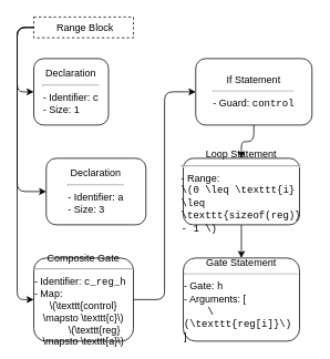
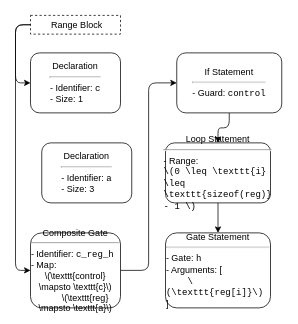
- <mxCell id="6" value="Declaration&lt;br&gt;&lt;hr&gt;&lt;div style=&quot;text-align: left;&quot;&gt;&lt;span style=&quot;background-color: initial;&quot;&gt;- Identifier:&amp;nbsp;&lt;/span&gt;&lt;font face=&quot;Courier New&quot; style=&quot;background-color: initial;&quot;&gt;c&lt;/font&gt;&lt;/div&gt;&lt;div style=&quot;text-align: left;&quot;&gt;&lt;span style=&quot;background-color: initial;&quot;&gt;- Size: 1&lt;/span&gt;&lt;/div&gt;" style="rounded=1;whiteSpace=wrap;html=1;" parent="1" vertex="1"><mxGeometry x="40" y="70" width="90" height="80" as="geometry" /></mxCell>
+ <mxCell id="6" value="Declaration&lt;br&gt;&lt;hr&gt;&lt;div style=&quot;text-align: left;&quot;&gt;&lt;span style=&quot;background-color: initial;&quot;&gt;- Identifier:&amp;nbsp;&lt;/span&gt;&lt;font face=&quot;Courier New&quot; style=&quot;background-color: initial;&quot;&gt;c&lt;/font&gt;&lt;/div&gt;&lt;div style=&quot;text-align: left;&quot;&gt;&lt;span style=&quot;background-color: initial;&quot;&gt;- Size: 1&lt;/span&gt;&lt;/div&gt;" style="rounded=1;whiteSpace=wrap;html=1;" parent="1" vertex="1"><mxGeometry x="40" y="70" width="120" height="80" as="geometry" /></mxCell>
- <mxCell id="3" style="edgeStyle=orthogonalEdgeStyle;html=1;entryX=0;entryY=0.5;entryDx=0;entryDy=0;fontFamily=Courier New;fontColor=default;" parent="1" source="5" target="9" edge="1"><mxGeometry relative="1" as="geometry"><Array as="points"><mxPoint x="20" y="33" /><mxPoint x="20" y="230" /></Array></mxGeometry></mxCell>
